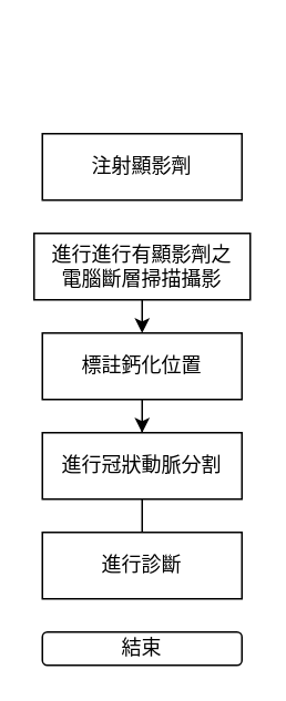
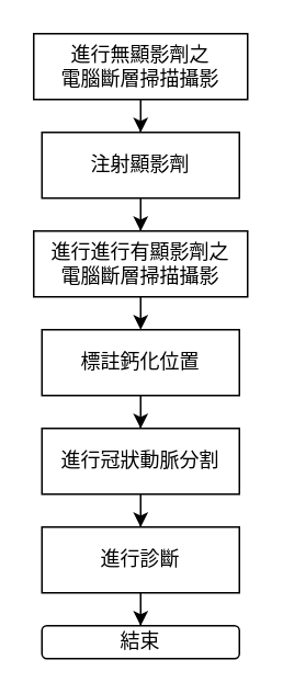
+ <mxCell id="3" value="進行無顯影劑之&lt;br&gt;電腦斷層掃描攝影" style="rounded=0;whiteSpace=wrap;html=1;" parent="1" vertex="1"><mxGeometry x="20" y="20" width="130" height="40" as="geometry" /></mxCell>
+ <mxCell id="2" style="edgeStyle=orthogonalEdgeStyle;rounded=0;orthogonalLoop=1;jettySize=auto;html=1;entryX=0.5;entryY=0;entryDx=0;entryDy=0;" parent="1" source="3" target="5" edge="1"><mxGeometry relative="1" as="geometry" /></mxCell>
+ <mxCell id="4" style="edgeStyle=orthogonalEdgeStyle;rounded=0;orthogonalLoop=1;jettySize=auto;html=1;entryX=0.5;entryY=0;entryDx=0;entryDy=0;fontFamily=Helvetica;" parent="1" source="5" target="7" edge="1"><mxGeometry relative="1" as="geometry" /></mxCell>
- <mxCell id="11" style="edgeStyle=orthogonalEdgeStyle;rounded=0;orthogonalLoop=1;jettySize=auto;html=1;entryX=0.5;entryY=0;entryDx=0;entryDy=0;endArrow=none;" parent="1" source="12" target="14" edge="1"><mxGeometry relative="1" as="geometry" /></mxCell>
+ <mxCell id="11" style="edgeStyle=orthogonalEdgeStyle;rounded=0;orthogonalLoop=1;jettySize=auto;html=1;entryX=0.5;entryY=0;entryDx=0;entryDy=0;" parent="1" source="12" target="14" edge="1"><mxGeometry relative="1" as="geometry" /></mxCell>
+ <mxCell id="13" style="edgeStyle=orthogonalEdgeStyle;rounded=0;orthogonalLoop=1;jettySize=auto;html=1;entryX=0.5;entryY=0;entryDx=0;entryDy=0;" parent="1" source="14" target="8" edge="1"><mxGeometry relative="1" as="geometry" /></mxCell>
